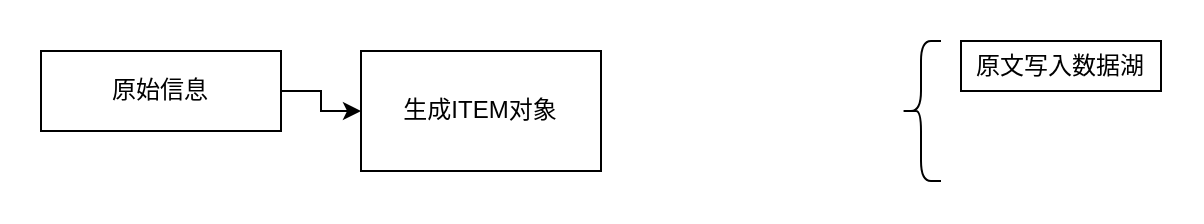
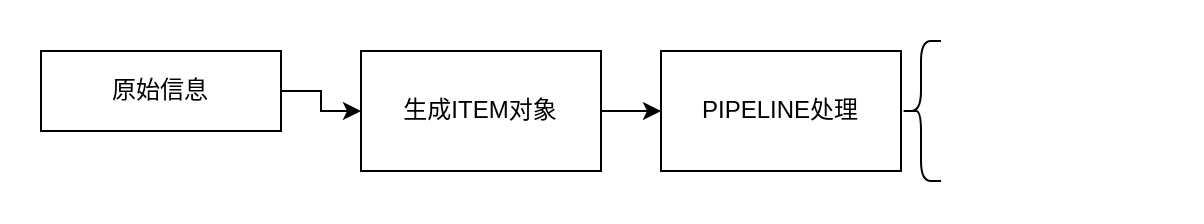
- <mxCell id="8" value="原文写入数据湖" style="rounded=0;whiteSpace=wrap;html=1;" vertex="1" parent="1"><mxGeometry x="480" y="20" width="100" height="25" as="geometry" /></mxCell>
+ <mxCell id="4" style="edgeStyle=orthogonalEdgeStyle;rounded=0;orthogonalLoop=1;jettySize=auto;html=1;" edge="1" parent="1" source="5" target="6"><mxGeometry relative="1" as="geometry" /></mxCell>
+ <mxCell id="6" value="PIPELINE处理" style="rounded=0;whiteSpace=wrap;html=1;" vertex="1" parent="1"><mxGeometry x="330" y="25" width="120" height="60" as="geometry" /></mxCell>
